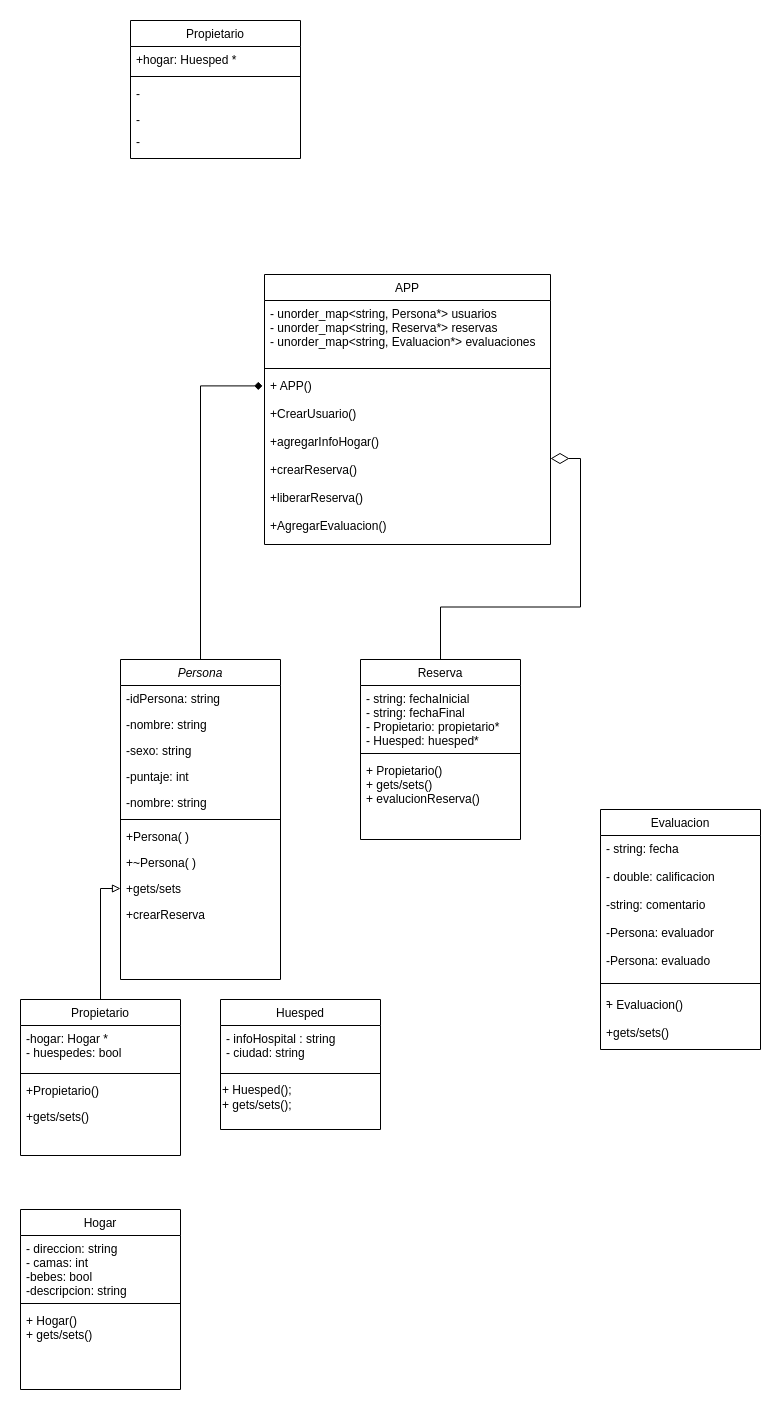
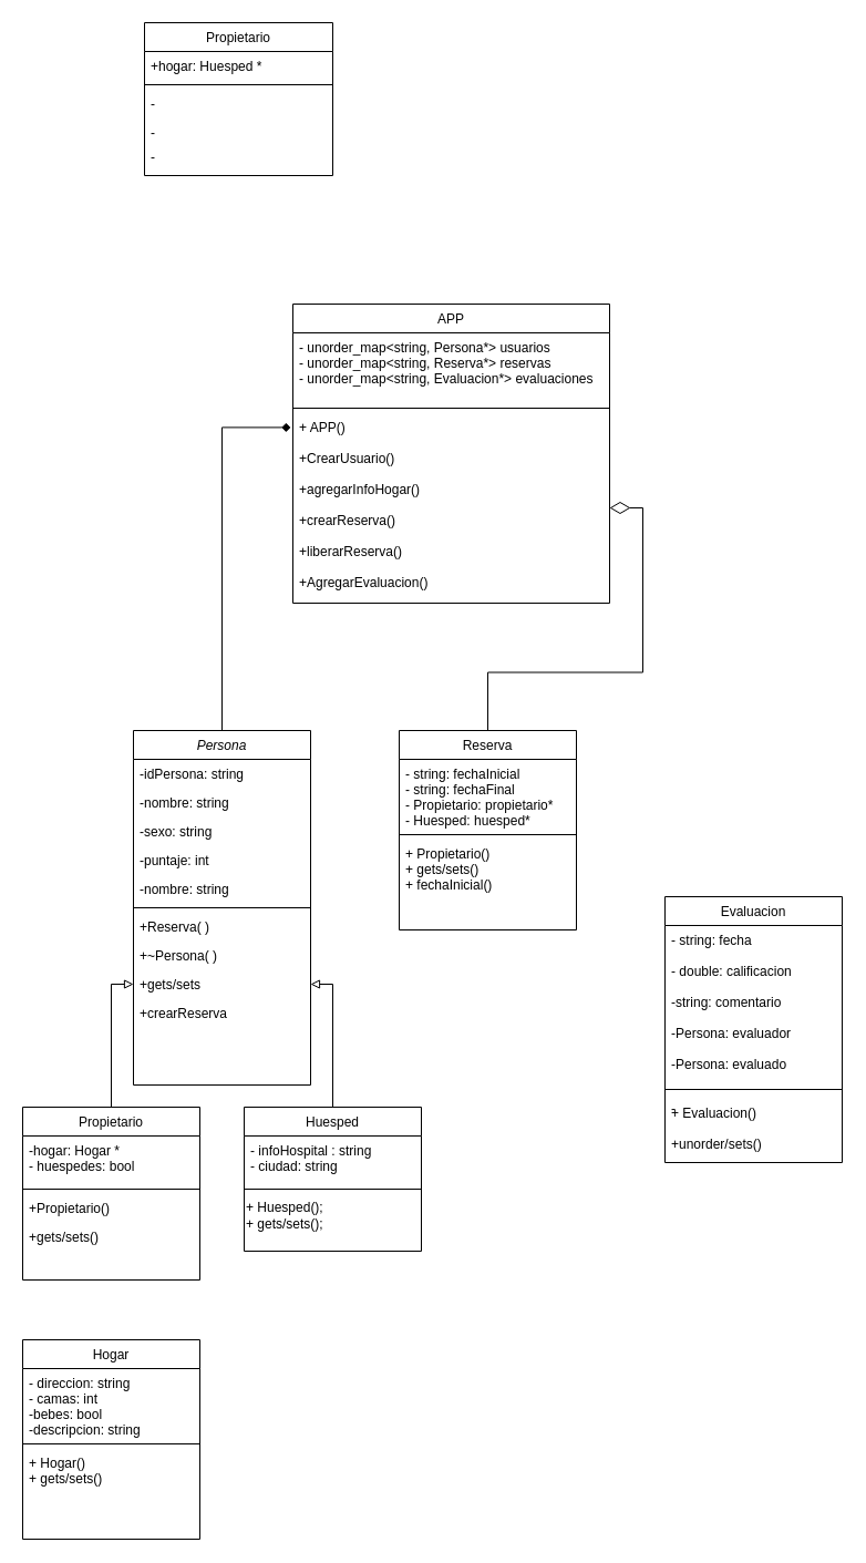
- <mxCell id="35" value="+ Propietario()&#10;+ gets/sets()&#10;+ evalucionReserva()" style="text;align=left;verticalAlign=top;spacingLeft=4;spacingRight=4;overflow=hidden;rotatable=0;points=[[0,0.5],[1,0.5]];portConstraint=eastwest;" parent="32" vertex="1"><mxGeometry y="98" width="160" height="72" as="geometry" /></mxCell>
+ <mxCell id="35" value="+ Propietario()&#10;+ gets/sets()&#10;+ fechaInicial()" style="text;align=left;verticalAlign=top;spacingLeft=4;spacingRight=4;overflow=hidden;rotatable=0;points=[[0,0.5],[1,0.5]];portConstraint=eastwest;" parent="32" vertex="1"><mxGeometry y="98" width="160" height="72" as="geometry" /></mxCell>
- <mxCell id="10" value="+Persona( )" style="text;align=left;verticalAlign=top;spacingLeft=4;spacingRight=4;overflow=hidden;rotatable=0;points=[[0,0.5],[1,0.5]];portConstraint=eastwest;" parent="3" vertex="1"><mxGeometry y="164" width="160" height="26" as="geometry" /></mxCell>
+ <mxCell id="10" value="+Reserva( )" style="text;align=left;verticalAlign=top;spacingLeft=4;spacingRight=4;overflow=hidden;rotatable=0;points=[[0,0.5],[1,0.5]];portConstraint=eastwest;" parent="3" vertex="1"><mxGeometry y="164" width="160" height="26" as="geometry" /></mxCell>
+ <mxCell id="20" style="edgeStyle=orthogonalEdgeStyle;rounded=0;orthogonalLoop=1;jettySize=auto;html=1;exitX=0.5;exitY=0;exitDx=0;exitDy=0;entryX=1;entryY=0.5;entryDx=0;entryDy=0;endArrow=block;endFill=0;" parent="1" source="21" target="12" edge="1"><mxGeometry relative="1" as="geometry" /></mxCell>
- <mxCell id="40" value="+ Evaluacion()&#10;&#10;+gets/sets()&#10;" style="text;align=left;verticalAlign=top;spacingLeft=4;spacingRight=4;overflow=hidden;rotatable=0;points=[[0,0.5],[1,0.5]];portConstraint=eastwest;" parent="36" vertex="1"><mxGeometry y="182" width="160" height="58" as="geometry" /></mxCell>
+ <mxCell id="40" value="+ Evaluacion()&#10;&#10;+unorder/sets()&#10;" style="text;align=left;verticalAlign=top;spacingLeft=4;spacingRight=4;overflow=hidden;rotatable=0;points=[[0,0.5],[1,0.5]];portConstraint=eastwest;" parent="36" vertex="1"><mxGeometry y="182" width="160" height="58" as="geometry" /></mxCell>
